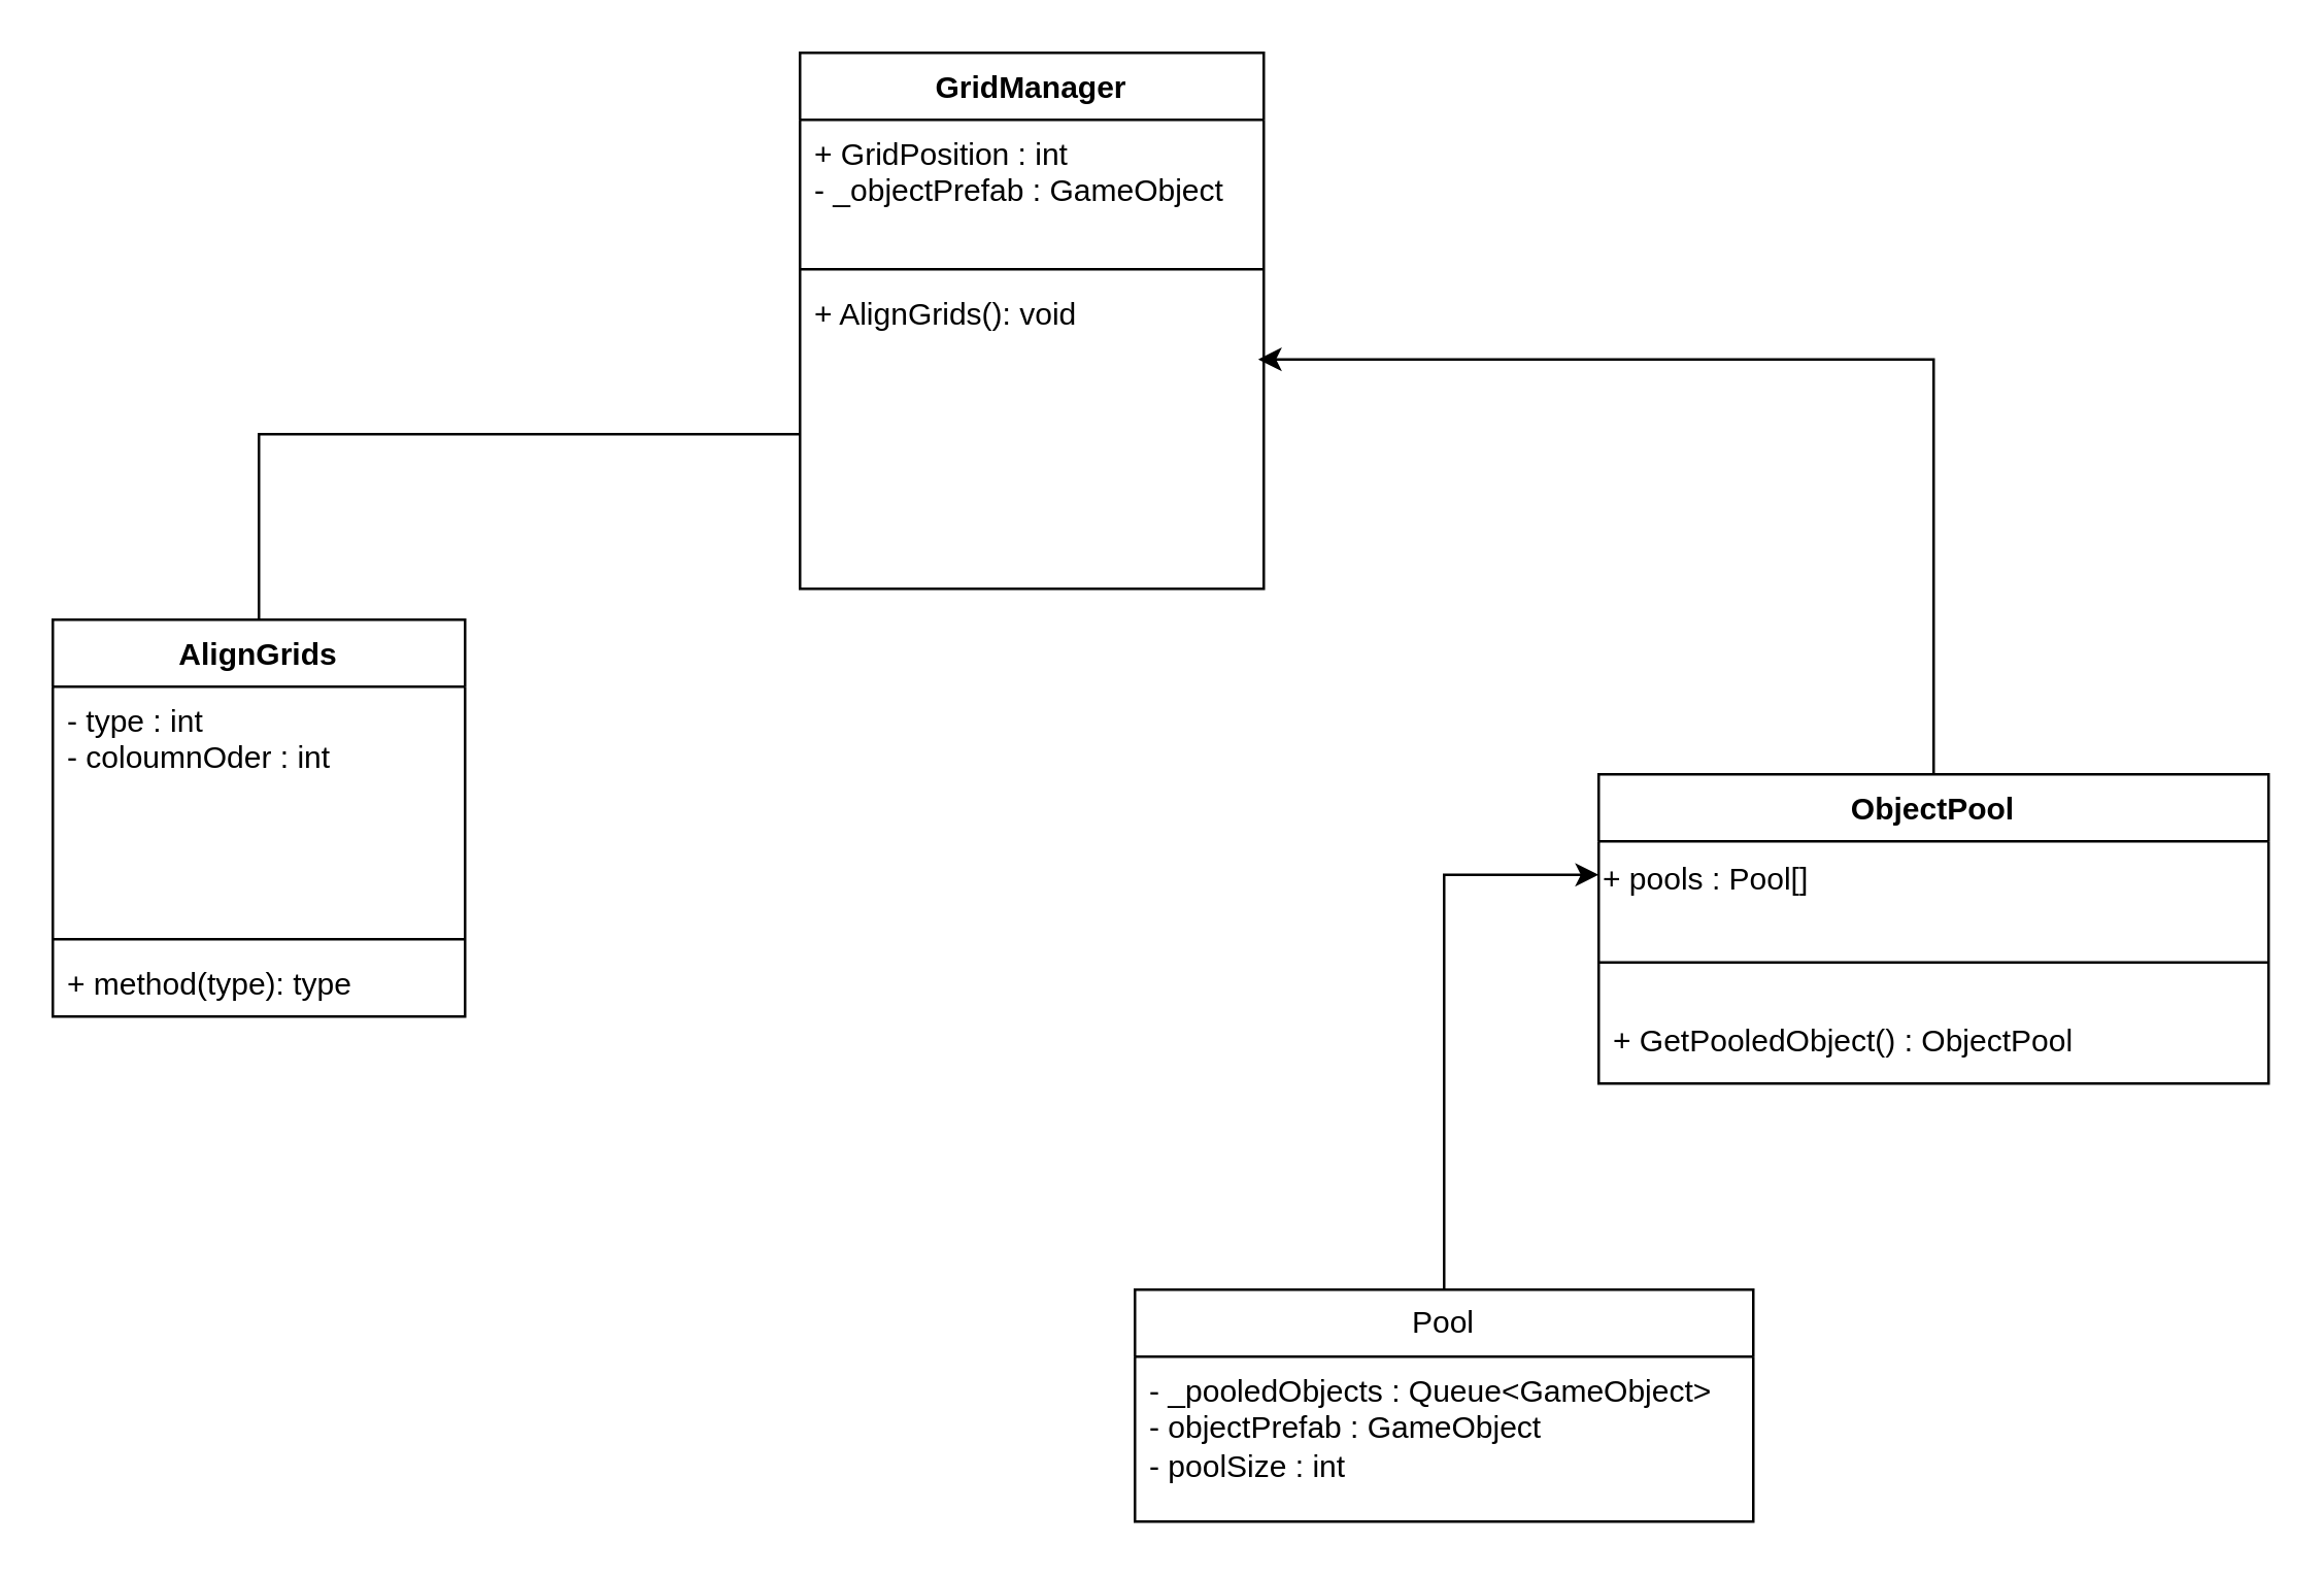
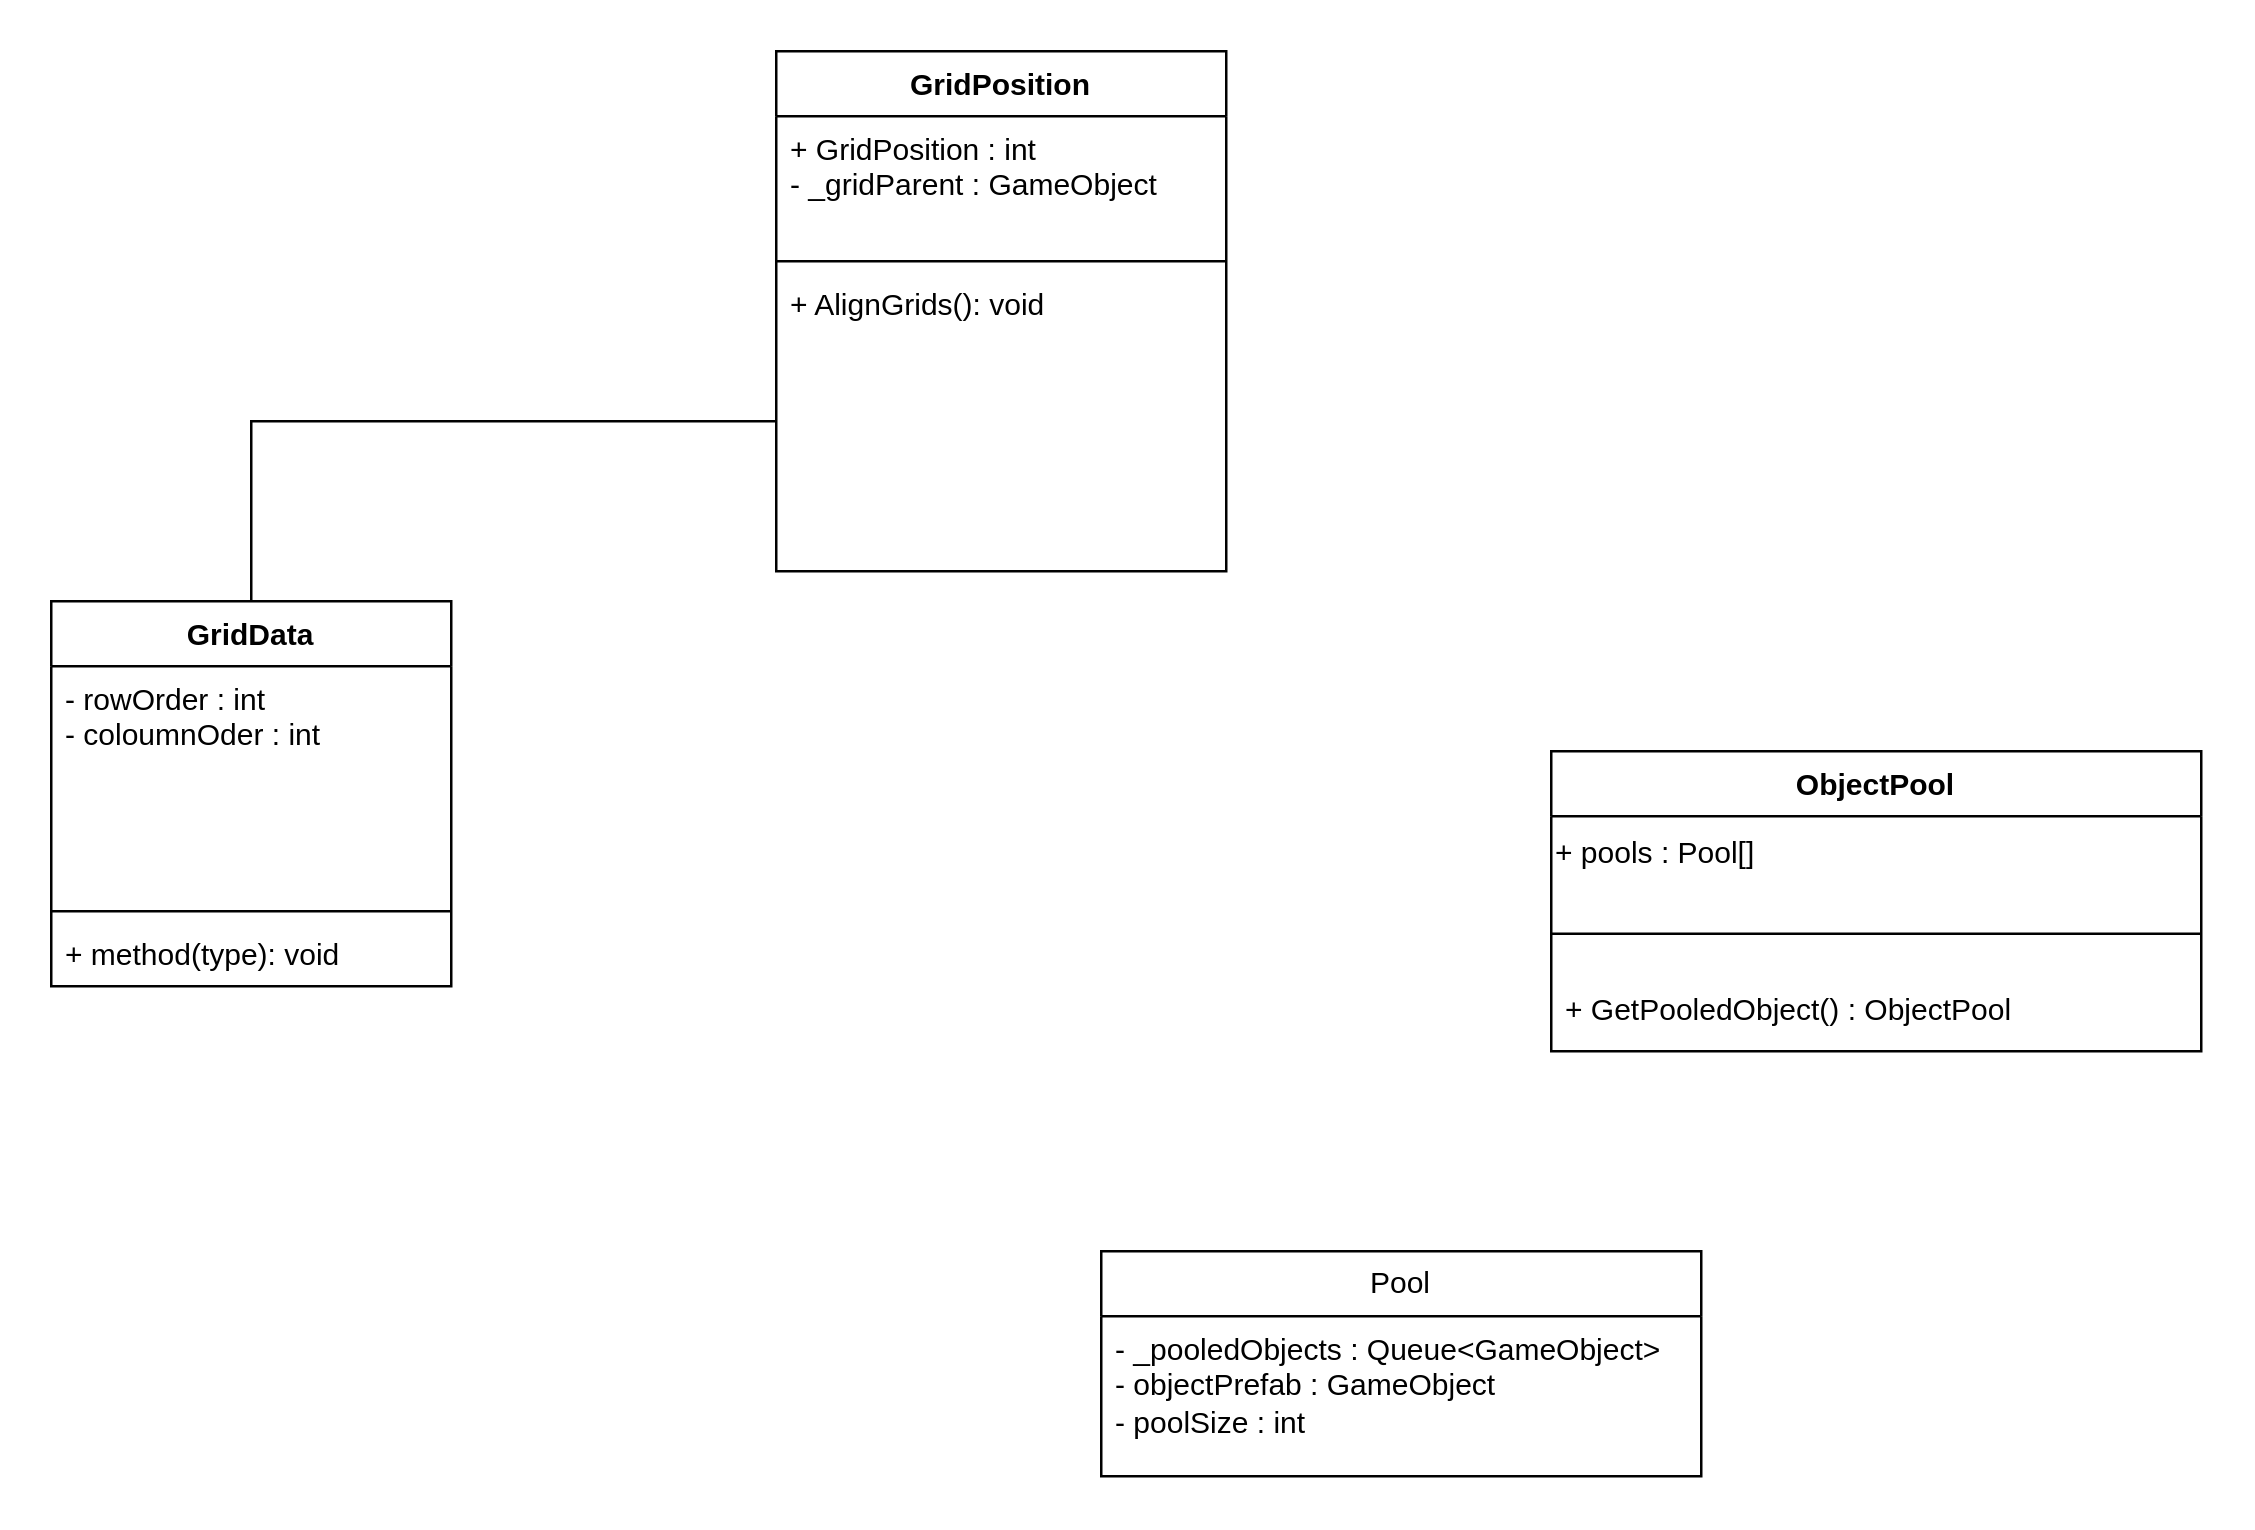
- <mxCell id="7" value="GridManager" style="swimlane;fontStyle=1;align=center;verticalAlign=top;childLayout=stackLayout;horizontal=1;startSize=26;horizontalStack=0;resizeParent=1;resizeParentMax=0;resizeLast=0;collapsible=1;marginBottom=0;whiteSpace=wrap;html=1;" vertex="1" parent="1"><mxGeometry x="310" y="20" width="180" height="208" as="geometry" /></mxCell>
+ <mxCell id="7" value="GridPosition" style="swimlane;fontStyle=1;align=center;verticalAlign=top;childLayout=stackLayout;horizontal=1;startSize=26;horizontalStack=0;resizeParent=1;resizeParentMax=0;resizeLast=0;collapsible=1;marginBottom=0;whiteSpace=wrap;html=1;" vertex="1" parent="1"><mxGeometry x="310" y="20" width="180" height="208" as="geometry" /></mxCell>
- <mxCell id="8" value="+ GridPosition : int&lt;br&gt;- _objectPrefab : GameObject" style="text;strokeColor=none;fillColor=none;align=left;verticalAlign=top;spacingLeft=4;spacingRight=4;overflow=hidden;rotatable=0;points=[[0,0.5],[1,0.5]];portConstraint=eastwest;whiteSpace=wrap;html=1;" vertex="1" parent="7"><mxGeometry y="26" width="180" height="54" as="geometry" /></mxCell>
+ <mxCell id="8" value="+ GridPosition : int&lt;br&gt;- _gridParent : GameObject" style="text;strokeColor=none;fillColor=none;align=left;verticalAlign=top;spacingLeft=4;spacingRight=4;overflow=hidden;rotatable=0;points=[[0,0.5],[1,0.5]];portConstraint=eastwest;whiteSpace=wrap;html=1;" vertex="1" parent="7"><mxGeometry y="26" width="180" height="54" as="geometry" /></mxCell>
- <mxCell id="15" style="rounded=0;orthogonalLoop=1;jettySize=auto;html=1;entryX=0.988;entryY=0.258;entryDx=0;entryDy=0;entryPerimeter=0;edgeStyle=orthogonalEdgeStyle;" edge="1" parent="1" source="11" target="10"><mxGeometry relative="1" as="geometry" /></mxCell>
- <mxCell id="3" value="AlignGrids" style="swimlane;fontStyle=1;align=center;verticalAlign=top;childLayout=stackLayout;horizontal=1;startSize=26;horizontalStack=0;resizeParent=1;resizeParentMax=0;resizeLast=0;collapsible=1;marginBottom=0;whiteSpace=wrap;html=1;" vertex="1" parent="1"><mxGeometry x="20" y="240" width="160" height="154" as="geometry" /></mxCell>
+ <mxCell id="3" value="GridData" style="swimlane;fontStyle=1;align=center;verticalAlign=top;childLayout=stackLayout;horizontal=1;startSize=26;horizontalStack=0;resizeParent=1;resizeParentMax=0;resizeLast=0;collapsible=1;marginBottom=0;whiteSpace=wrap;html=1;" vertex="1" parent="1"><mxGeometry x="20" y="240" width="160" height="154" as="geometry" /></mxCell>
- <mxCell id="4" value="- type : int&lt;br&gt;- coloumnOder : int" style="text;strokeColor=none;fillColor=none;align=left;verticalAlign=top;spacingLeft=4;spacingRight=4;overflow=hidden;rotatable=0;points=[[0,0.5],[1,0.5]];portConstraint=eastwest;whiteSpace=wrap;html=1;" vertex="1" parent="3"><mxGeometry y="26" width="160" height="94" as="geometry" /></mxCell>
+ <mxCell id="4" value="- rowOrder : int&lt;br&gt;- coloumnOder : int" style="text;strokeColor=none;fillColor=none;align=left;verticalAlign=top;spacingLeft=4;spacingRight=4;overflow=hidden;rotatable=0;points=[[0,0.5],[1,0.5]];portConstraint=eastwest;whiteSpace=wrap;html=1;" vertex="1" parent="3"><mxGeometry y="26" width="160" height="94" as="geometry" /></mxCell>
- <mxCell id="6" value="+ method(type): type" style="text;strokeColor=none;fillColor=none;align=left;verticalAlign=top;spacingLeft=4;spacingRight=4;overflow=hidden;rotatable=0;points=[[0,0.5],[1,0.5]];portConstraint=eastwest;whiteSpace=wrap;html=1;" vertex="1" parent="3"><mxGeometry y="128" width="160" height="26" as="geometry" /></mxCell>
+ <mxCell id="6" value="+ method(type): void" style="text;strokeColor=none;fillColor=none;align=left;verticalAlign=top;spacingLeft=4;spacingRight=4;overflow=hidden;rotatable=0;points=[[0,0.5],[1,0.5]];portConstraint=eastwest;whiteSpace=wrap;html=1;" vertex="1" parent="3"><mxGeometry y="128" width="160" height="26" as="geometry" /></mxCell>
- <mxCell id="18" style="edgeStyle=orthogonalEdgeStyle;rounded=0;orthogonalLoop=1;jettySize=auto;html=1;entryX=0;entryY=0.433;entryDx=0;entryDy=0;entryPerimeter=0;" edge="1" parent="1" source="16" target="12"><mxGeometry relative="1" as="geometry" /></mxCell>
